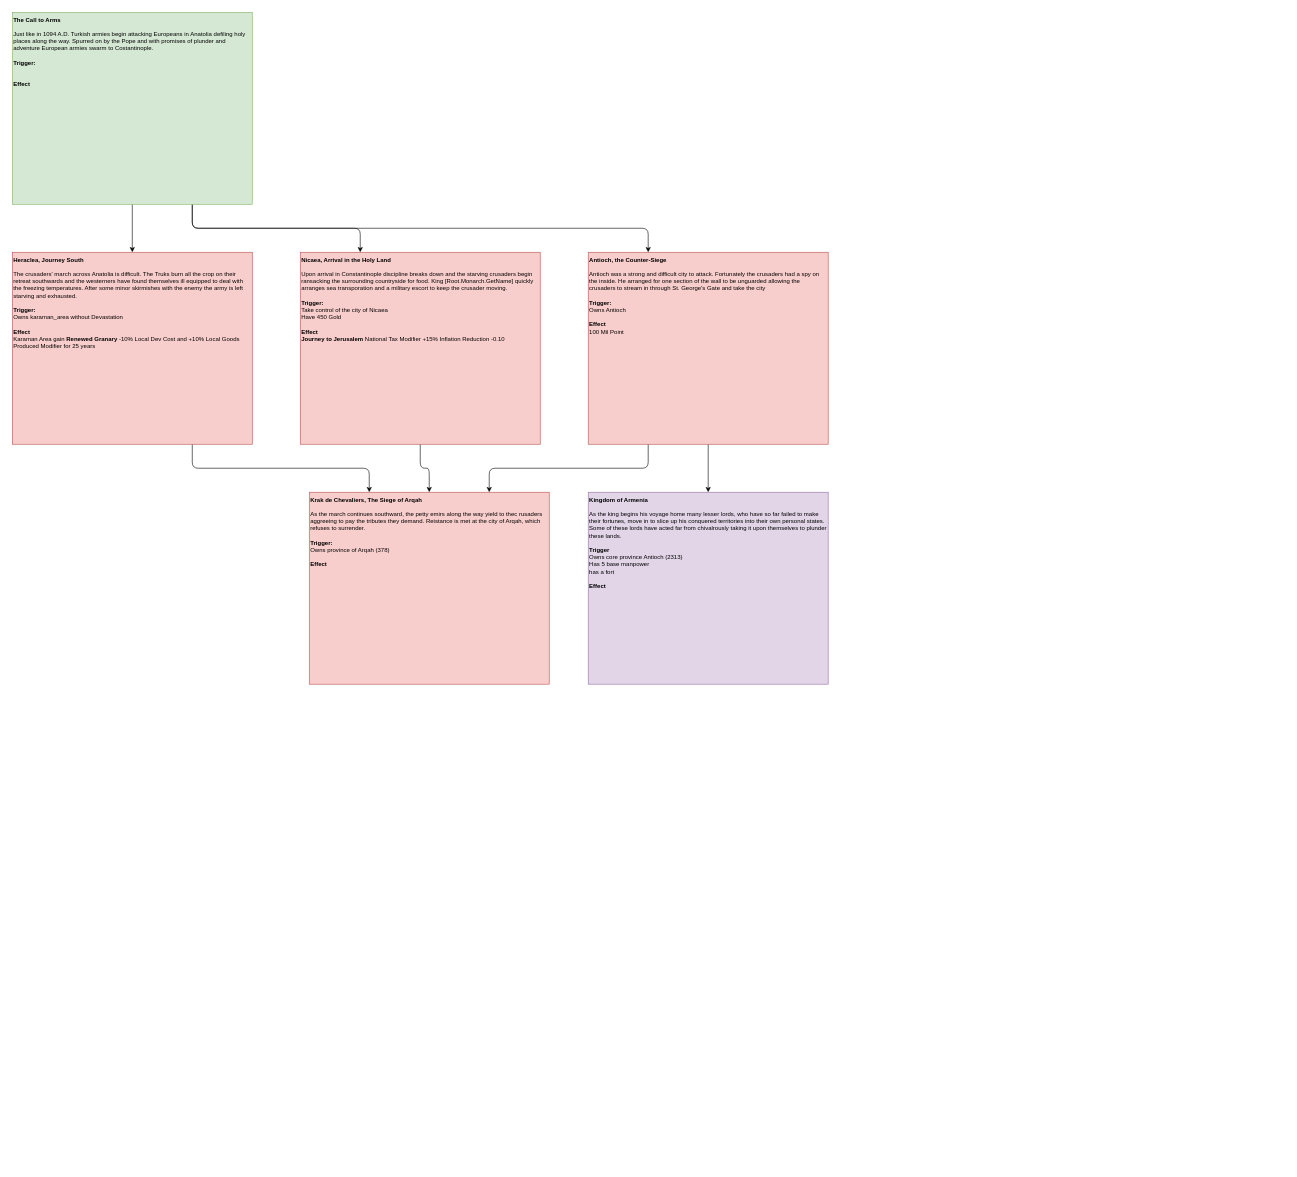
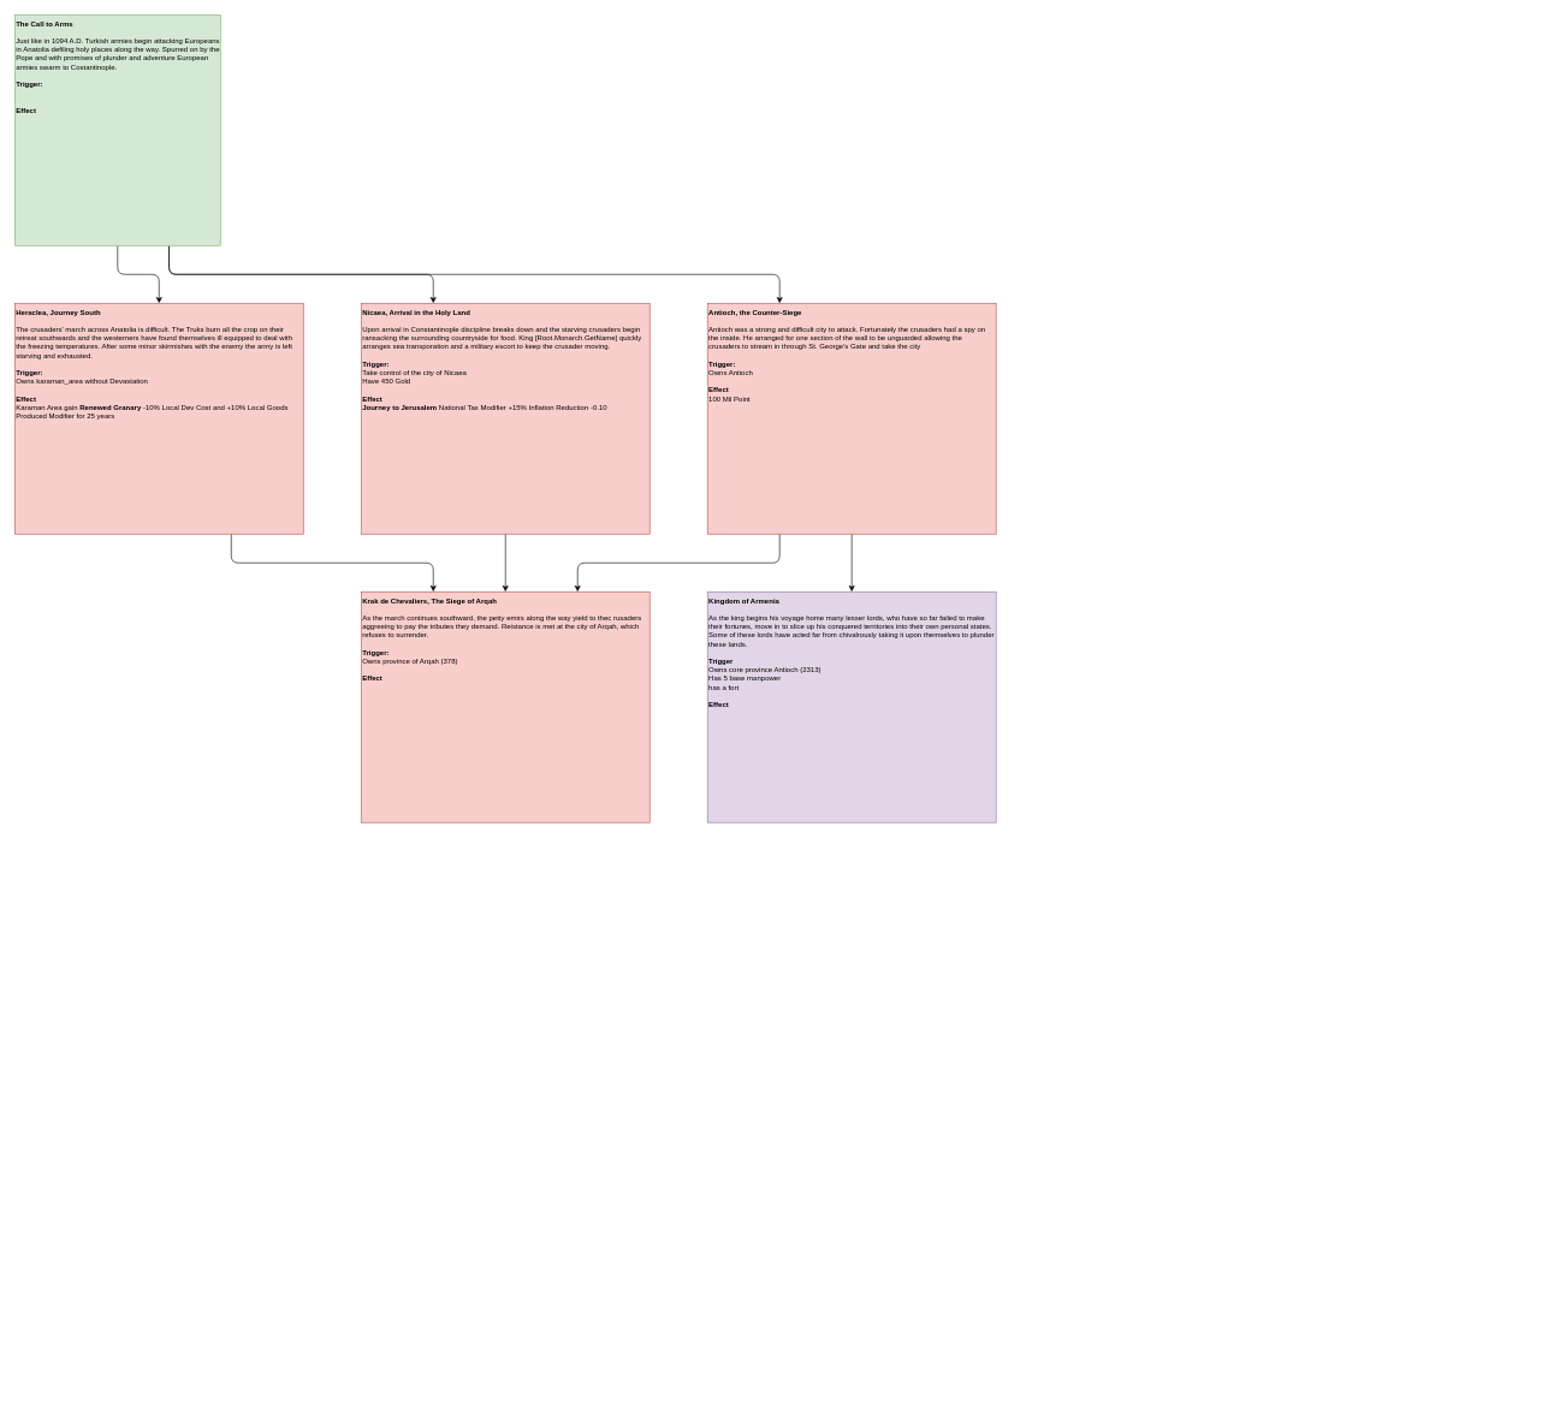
- <mxCell id="5" value="&lt;b style=&quot;font-size: 10px&quot;&gt;The Call to Arms&lt;br&gt;&lt;br style=&quot;font-size: 10px&quot;&gt;&lt;/b&gt;&lt;span style=&quot;font-size: 10px&quot;&gt;Just like in 1094 A.D. Turkish armies begin attacking Europeans in Anatolia defiling holy places along the way. Spurred on by the Pope and with promises of plunder and adventure European armies swarm to Costantinople.&lt;br&gt;&lt;/span&gt;&lt;br style=&quot;font-size: 10px&quot;&gt;&lt;b style=&quot;font-size: 10px&quot;&gt;Trigger:&lt;/b&gt;&lt;br style=&quot;font-size: 10px&quot;&gt;&lt;br&gt;&lt;br style=&quot;font-size: 10px&quot;&gt;&lt;b style=&quot;font-size: 10px&quot;&gt;Effect&lt;/b&gt;&lt;br style=&quot;font-size: 10px&quot;&gt;" style="rounded=0;whiteSpace=wrap;html=1;align=left;fillColor=#d5e8d4;strokeColor=#82b366;verticalAlign=top;fontSize=10;" parent="1" vertex="1"><mxGeometry width="400" height="320" as="geometry" x="20" y="20" /></mxCell>
+ <mxCell id="5" value="&lt;b style=&quot;font-size: 10px&quot;&gt;The Call to Arms&lt;br&gt;&lt;br style=&quot;font-size: 10px&quot;&gt;&lt;/b&gt;&lt;span style=&quot;font-size: 10px&quot;&gt;Just like in 1094 A.D. Turkish armies begin attacking Europeans in Anatolia defiling holy places along the way. Spurred on by the Pope and with promises of plunder and adventure European armies swarm to Costantinople.&lt;br&gt;&lt;/span&gt;&lt;br style=&quot;font-size: 10px&quot;&gt;&lt;b style=&quot;font-size: 10px&quot;&gt;Trigger:&lt;/b&gt;&lt;br style=&quot;font-size: 10px&quot;&gt;&lt;br&gt;&lt;br style=&quot;font-size: 10px&quot;&gt;&lt;b style=&quot;font-size: 10px&quot;&gt;Effect&lt;/b&gt;&lt;br style=&quot;font-size: 10px&quot;&gt;" style="rounded=0;whiteSpace=wrap;html=1;align=left;fillColor=#d5e8d4;strokeColor=#82b366;verticalAlign=top;fontSize=10;" parent="1" vertex="1"><mxGeometry x="20" y="20" width="285" height="320" as="geometry" /></mxCell>
- <mxCell id="14" value="&lt;b style=&quot;font-size: 10px&quot;&gt;Krak de Chevaliers, The Siege of Arqah&lt;br style=&quot;font-size: 10px&quot;&gt;&lt;/b&gt;&lt;br style=&quot;font-size: 10px&quot;&gt;&lt;div style=&quot;font-size: 10px&quot;&gt;As the march continues southward, the petty emirs along the way yield to thec rusaders aggreeing to pay the tributes they demand. Reistance is met at the city of Arqah, which refuses to surrender.&lt;/div&gt;&lt;br style=&quot;font-size: 10px&quot;&gt;&lt;b style=&quot;font-size: 10px&quot;&gt;Trigger:&lt;/b&gt;&lt;br style=&quot;font-size: 10px&quot;&gt;Owns province of Arqah (378)&lt;br&gt;&lt;br style=&quot;font-size: 10px&quot;&gt;&lt;b style=&quot;font-size: 10px&quot;&gt;Effect&lt;/b&gt;&lt;br style=&quot;font-size: 10px&quot;&gt;" style="rounded=0;whiteSpace=wrap;html=1;align=left;fillColor=#f8cecc;strokeColor=#b85450;verticalAlign=top;fontSize=10;" parent="1" vertex="1"><mxGeometry x="515" y="820" width="400" height="320" as="geometry" /></mxCell>
+ <mxCell id="14" value="&lt;b style=&quot;font-size: 10px&quot;&gt;Krak de Chevaliers, The Siege of Arqah&lt;br style=&quot;font-size: 10px&quot;&gt;&lt;/b&gt;&lt;br style=&quot;font-size: 10px&quot;&gt;&lt;div style=&quot;font-size: 10px&quot;&gt;As the march continues southward, the petty emirs along the way yield to thec rusaders aggreeing to pay the tributes they demand. Reistance is met at the city of Arqah, which refuses to surrender.&lt;/div&gt;&lt;br style=&quot;font-size: 10px&quot;&gt;&lt;b style=&quot;font-size: 10px&quot;&gt;Trigger:&lt;/b&gt;&lt;br style=&quot;font-size: 10px&quot;&gt;Owns province of Arqah (378)&lt;br&gt;&lt;br style=&quot;font-size: 10px&quot;&gt;&lt;b style=&quot;font-size: 10px&quot;&gt;Effect&lt;/b&gt;&lt;br style=&quot;font-size: 10px&quot;&gt;" style="rounded=0;whiteSpace=wrap;html=1;align=left;fillColor=#f8cecc;strokeColor=#b85450;verticalAlign=top;fontSize=10;" parent="1" vertex="1"><mxGeometry x="500" y="820" width="400" height="320" as="geometry" /></mxCell>
